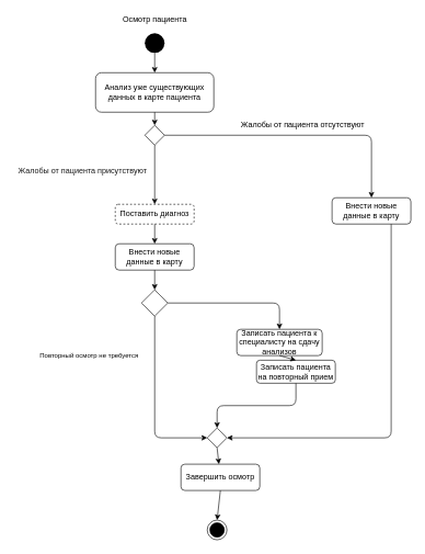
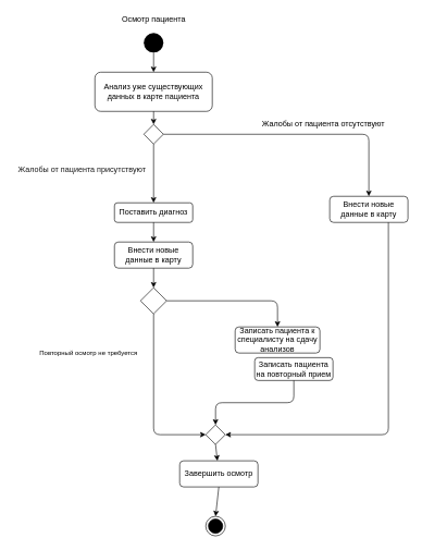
- <mxCell id="27" value="&lt;span&gt;Жалобы от пациента отсутствуют&lt;/span&gt;" style="text;html=1;resizable=0;autosize=1;align=center;verticalAlign=middle;points=[];rounded=0;" vertex="1" parent="1"><mxGeometry x="360" y="180" width="200" height="20" as="geometry" /></mxCell>
+ <mxCell id="27" value="&lt;span&gt;Жалобы от пациента отсутствуют&lt;/span&gt;" style="text;html=1;resizable=0;autosize=1;align=center;verticalAlign=middle;points=[];rounded=0;" vertex="1" parent="1"><mxGeometry x="395" y="180" width="200" height="20" as="geometry" /></mxCell>
- <mxCell id="9" value="Поставить диагноз" style="rounded=1;whiteSpace=wrap;html=1;dashed=1;" vertex="1" parent="1"><mxGeometry x="175" y="310" width="120" height="30" as="geometry" /></mxCell>
+ <mxCell id="9" value="Поставить диагноз" style="rounded=1;whiteSpace=wrap;html=1;" vertex="1" parent="1"><mxGeometry x="175" y="310" width="120" height="30" as="geometry" /></mxCell>
- <mxCell id="30" value="" style="endArrow=classic;html=1;exitX=0.5;exitY=1;exitDx=0;exitDy=0;entryX=0.5;entryY=0;entryDx=0;entryDy=0;" edge="1" parent="1" source="29" target="15"><mxGeometry width="50" height="50" relative="1" as="geometry"><mxPoint x="365" y="540" as="sourcePoint" /><mxPoint x="415" y="490" as="targetPoint" /></mxGeometry></mxCell>
